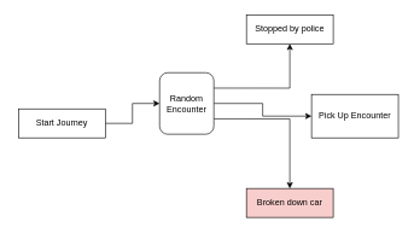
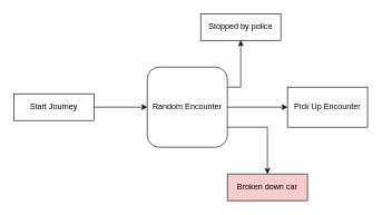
- <mxCell id="10" value="Stopped by police" style="rounded=0;whiteSpace=wrap;html=1;" vertex="1" parent="1"><mxGeometry x="340" y="20" width="120" height="40" as="geometry" /></mxCell>
+ <mxCell id="10" value="Stopped by police" style="rounded=0;whiteSpace=wrap;html=1;" vertex="1" parent="1"><mxGeometry x="300" y="20" width="120" height="40" as="geometry" /></mxCell>
- <mxCell id="7" value="Random Encounter" style="rounded=1;whiteSpace=wrap;html=1;" vertex="1" parent="1"><mxGeometry x="220" y="100" width="75" height="85" as="geometry" /></mxCell>
+ <mxCell id="7" value="Random Encounter" style="rounded=1;whiteSpace=wrap;html=1;" vertex="1" parent="1"><mxGeometry x="220" y="100" width="120" height="120" as="geometry" /></mxCell>
- <mxCell id="3" value="Start Journey" style="rounded=0;whiteSpace=wrap;html=1;" vertex="1" parent="1"><mxGeometry x="25" y="150" width="120" height="40" as="geometry" /></mxCell>
+ <mxCell id="3" value="Start Journey" style="rounded=0;whiteSpace=wrap;html=1;" vertex="1" parent="1"><mxGeometry x="20" y="140" width="120" height="40" as="geometry" /></mxCell>
